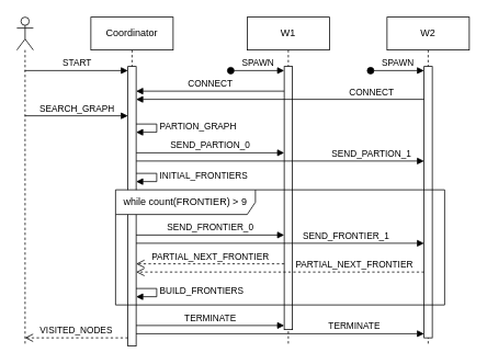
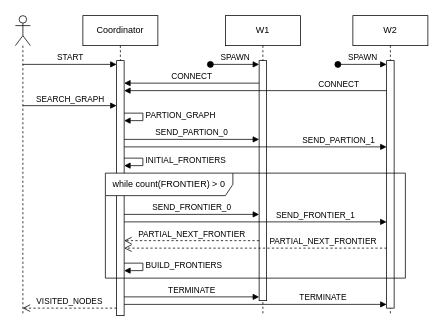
- <mxCell id="22" value="while count(FRONTIER) &amp;gt; 9" style="shape=umlFrame;whiteSpace=wrap;html=1;pointerEvents=0;width=170;height=30;" vertex="1" parent="1"><mxGeometry x="140" y="230" width="400" height="140" as="geometry" /></mxCell>
+ <mxCell id="22" value="while count(FRONTIER) &amp;gt; 0" style="shape=umlFrame;whiteSpace=wrap;html=1;pointerEvents=0;width=170;height=30;" vertex="1" parent="1"><mxGeometry x="140" y="230" width="400" height="140" as="geometry" /></mxCell>
